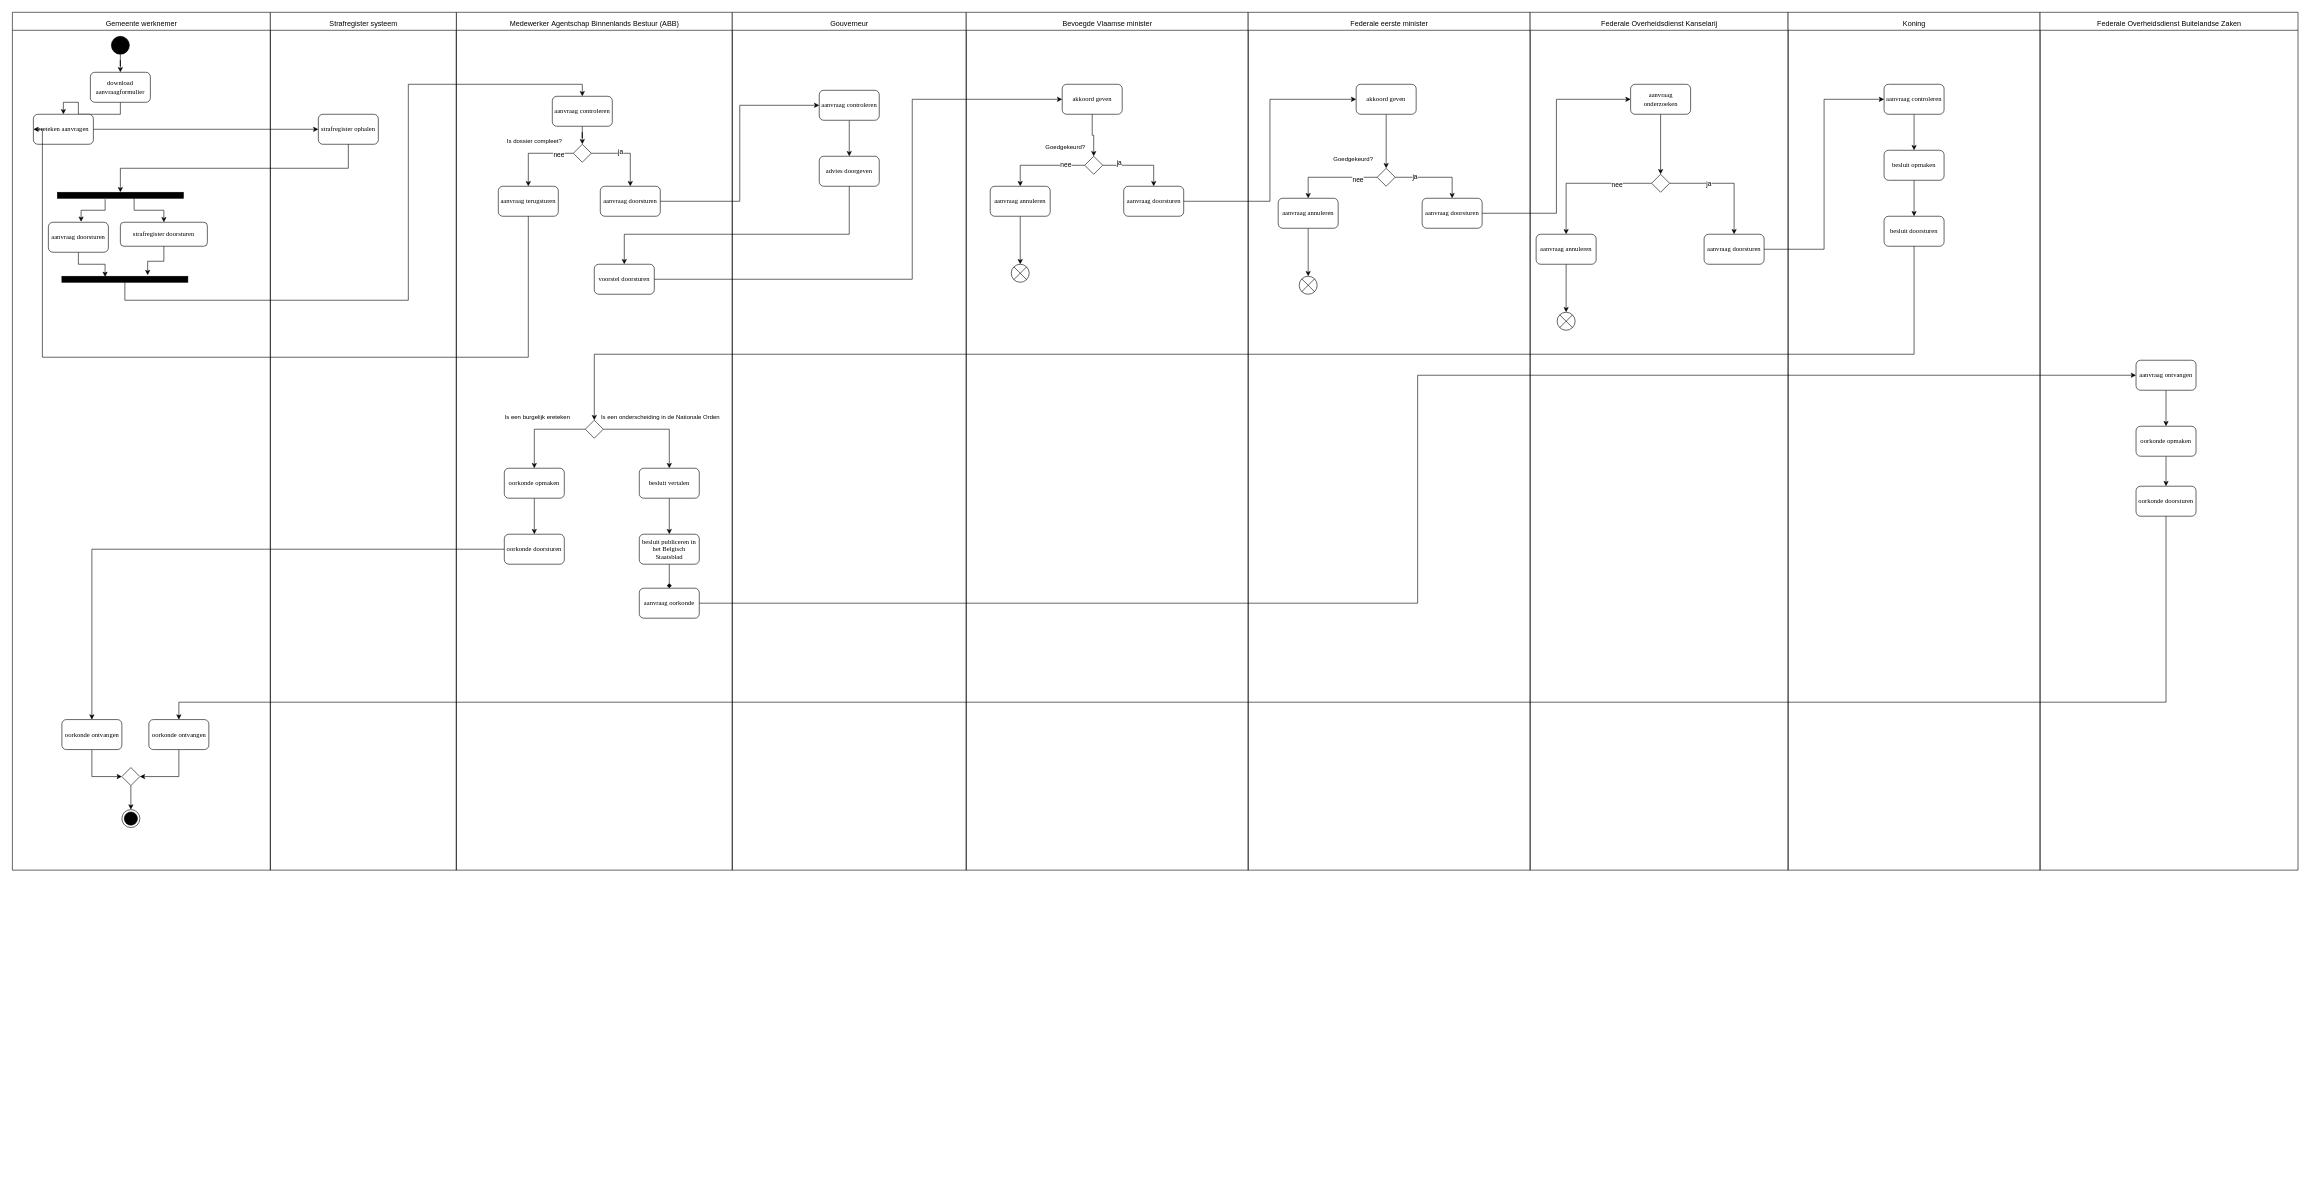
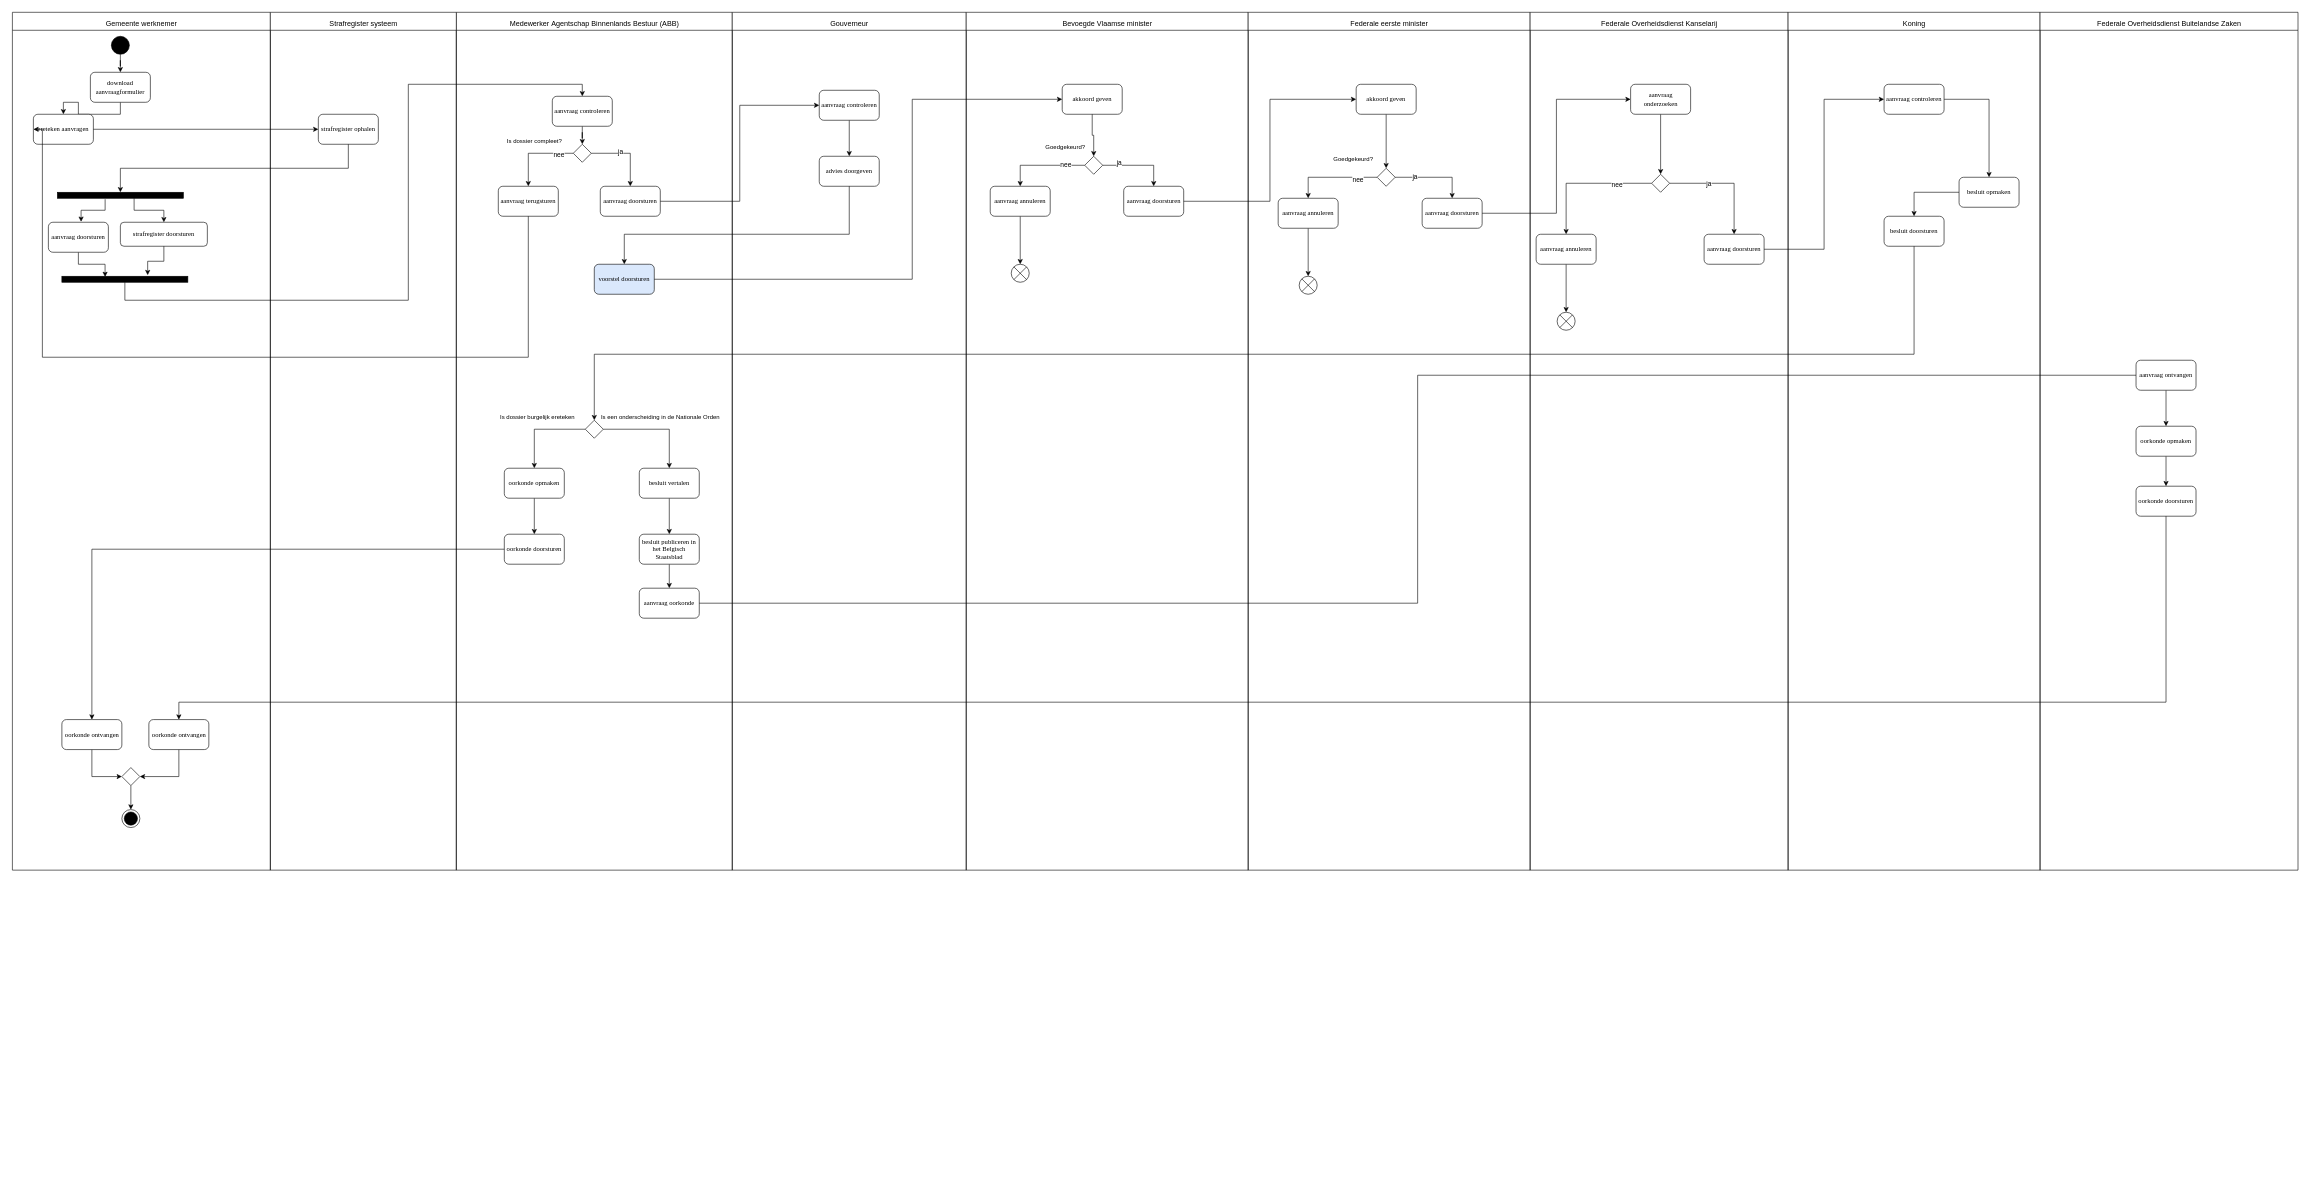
- <mxCell id="131" value="&lt;font style=&quot;font-size: 11px;&quot;&gt;besluit opmaken&lt;/font&gt;" style="rounded=1;whiteSpace=wrap;html=1;shadow=0;labelBackgroundColor=none;strokeWidth=1;fontFamily=Verdana;fontSize=8;align=center;" parent="110" vertex="1"><mxGeometry x="160" y="230" width="100" height="50" as="geometry" /></mxCell>
+ <mxCell id="131" value="&lt;font style=&quot;font-size: 11px;&quot;&gt;besluit opmaken&lt;/font&gt;" style="rounded=1;whiteSpace=wrap;html=1;shadow=0;labelBackgroundColor=none;strokeWidth=1;fontFamily=Verdana;fontSize=8;align=center;" parent="110" vertex="1"><mxGeometry x="285" y="275" width="100" height="50" as="geometry" /></mxCell>
- <mxCell id="39" value="&lt;span style=&quot;font-size: 11px;&quot;&gt;voorstel doorsturen&lt;/span&gt;" style="rounded=1;whiteSpace=wrap;html=1;shadow=0;labelBackgroundColor=none;strokeWidth=1;fontFamily=Verdana;fontSize=8;align=center;" parent="25" vertex="1"><mxGeometry x="230" y="420" width="100" height="50" as="geometry" /></mxCell>
+ <mxCell id="39" value="&lt;span style=&quot;font-size: 11px;&quot;&gt;voorstel doorsturen&lt;/span&gt;" style="rounded=1;whiteSpace=wrap;html=1;shadow=0;labelBackgroundColor=none;strokeWidth=1;fontFamily=Verdana;fontSize=8;align=center;fillColor=#dae8fc;" parent="25" vertex="1"><mxGeometry x="230" y="420" width="100" height="50" as="geometry" /></mxCell>
- <mxCell id="148" style="edgeStyle=orthogonalEdgeStyle;rounded=0;orthogonalLoop=1;jettySize=auto;html=1;entryX=0;entryY=0.5;entryDx=0;entryDy=0;" parent="1" source="44" target="135" edge="1"><mxGeometry relative="1" as="geometry" /></mxCell>
+ <mxCell id="148" style="edgeStyle=orthogonalEdgeStyle;rounded=0;orthogonalLoop=1;jettySize=auto;html=1;entryX=0;entryY=0.5;entryDx=0;entryDy=0;endArrow=none;" parent="1" source="44" target="135" edge="1"><mxGeometry relative="1" as="geometry" /></mxCell>
- <mxCell id="49" value="Is een burgelijk ereteken" style="text;html=1;align=center;verticalAlign=middle;resizable=0;points=[];autosize=1;strokeColor=none;fillColor=none;fontSize=10;" parent="25" vertex="1"><mxGeometry x="70" y="660" width="130" height="30" as="geometry" /></mxCell>
+ <mxCell id="49" value="Is dossier burgelijk ereteken" style="text;html=1;align=center;verticalAlign=middle;resizable=0;points=[];autosize=1;strokeColor=none;fillColor=none;fontSize=10;" parent="25" vertex="1"><mxGeometry x="70" y="660" width="130" height="30" as="geometry" /></mxCell>
- <mxCell id="42" style="edgeStyle=orthogonalEdgeStyle;rounded=0;orthogonalLoop=1;jettySize=auto;html=1;entryX=0.5;entryY=0;entryDx=0;entryDy=0;endArrow=diamond;" parent="25" source="43" target="44" edge="1"><mxGeometry relative="1" as="geometry" /></mxCell>
+ <mxCell id="42" style="edgeStyle=orthogonalEdgeStyle;rounded=0;orthogonalLoop=1;jettySize=auto;html=1;entryX=0.5;entryY=0;entryDx=0;entryDy=0;" parent="25" source="43" target="44" edge="1"><mxGeometry relative="1" as="geometry" /></mxCell>
